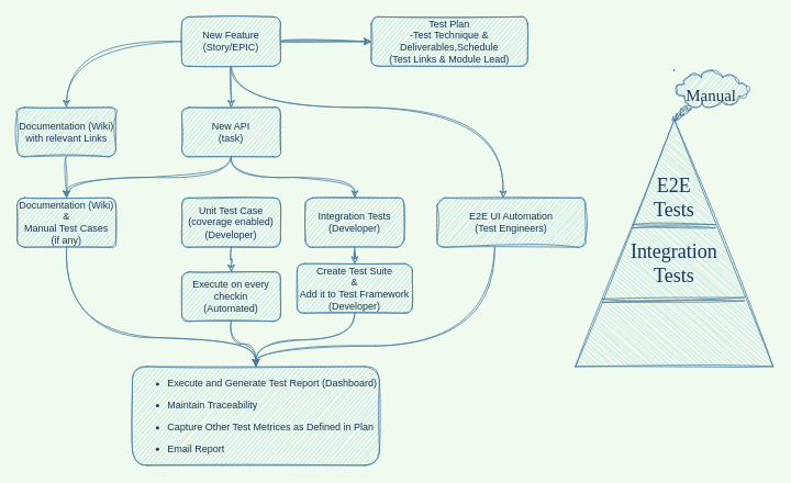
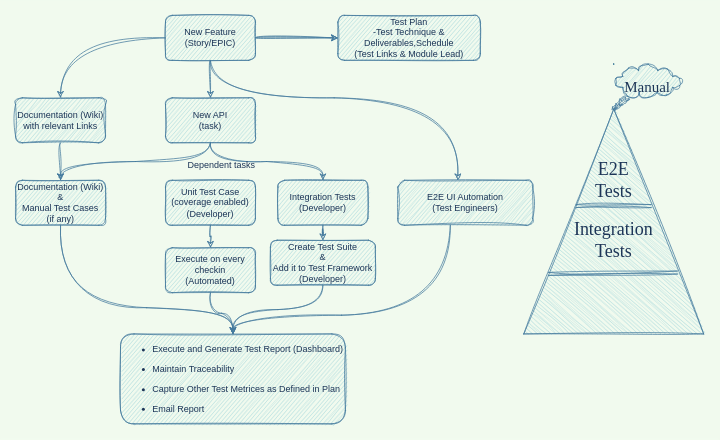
+ <mxCell id="23" value="&lt;font color=&quot;#1d3557&quot;&gt;Dependent tasks&lt;/font&gt;" style="text;html=1;strokeColor=none;fillColor=none;align=center;verticalAlign=middle;whiteSpace=wrap;rounded=0;sketch=1;hachureGap=4;jiggle=2;fontFamily=Helvetica;fontSize=12;fontColor=#1D3557;" vertex="1" parent="1"><mxGeometry x="230" y="210" width="130" height="20" as="geometry" /></mxCell>
- <mxCell id="18" style="edgeStyle=orthogonalEdgeStyle;curved=1;sketch=1;hachureGap=4;jiggle=2;orthogonalLoop=1;jettySize=auto;html=1;strokeColor=#457B9D;fontFamily=Helvetica;fontSize=12;fontColor=#1D3557;labelBackgroundColor=#F1FAEE;" edge="1" parent="1" source="19" target="22"><mxGeometry relative="1" as="geometry" /></mxCell>
+ <mxCell id="18" style="edgeStyle=orthogonalEdgeStyle;curved=1;sketch=1;hachureGap=4;jiggle=2;orthogonalLoop=1;jettySize=auto;html=1;strokeColor=#457B9D;fontFamily=Helvetica;fontSize=12;fontColor=#1D3557;labelBackgroundColor=#F1FAEE;endArrow=open;" edge="1" parent="1" source="19" target="22"><mxGeometry relative="1" as="geometry" /></mxCell>
